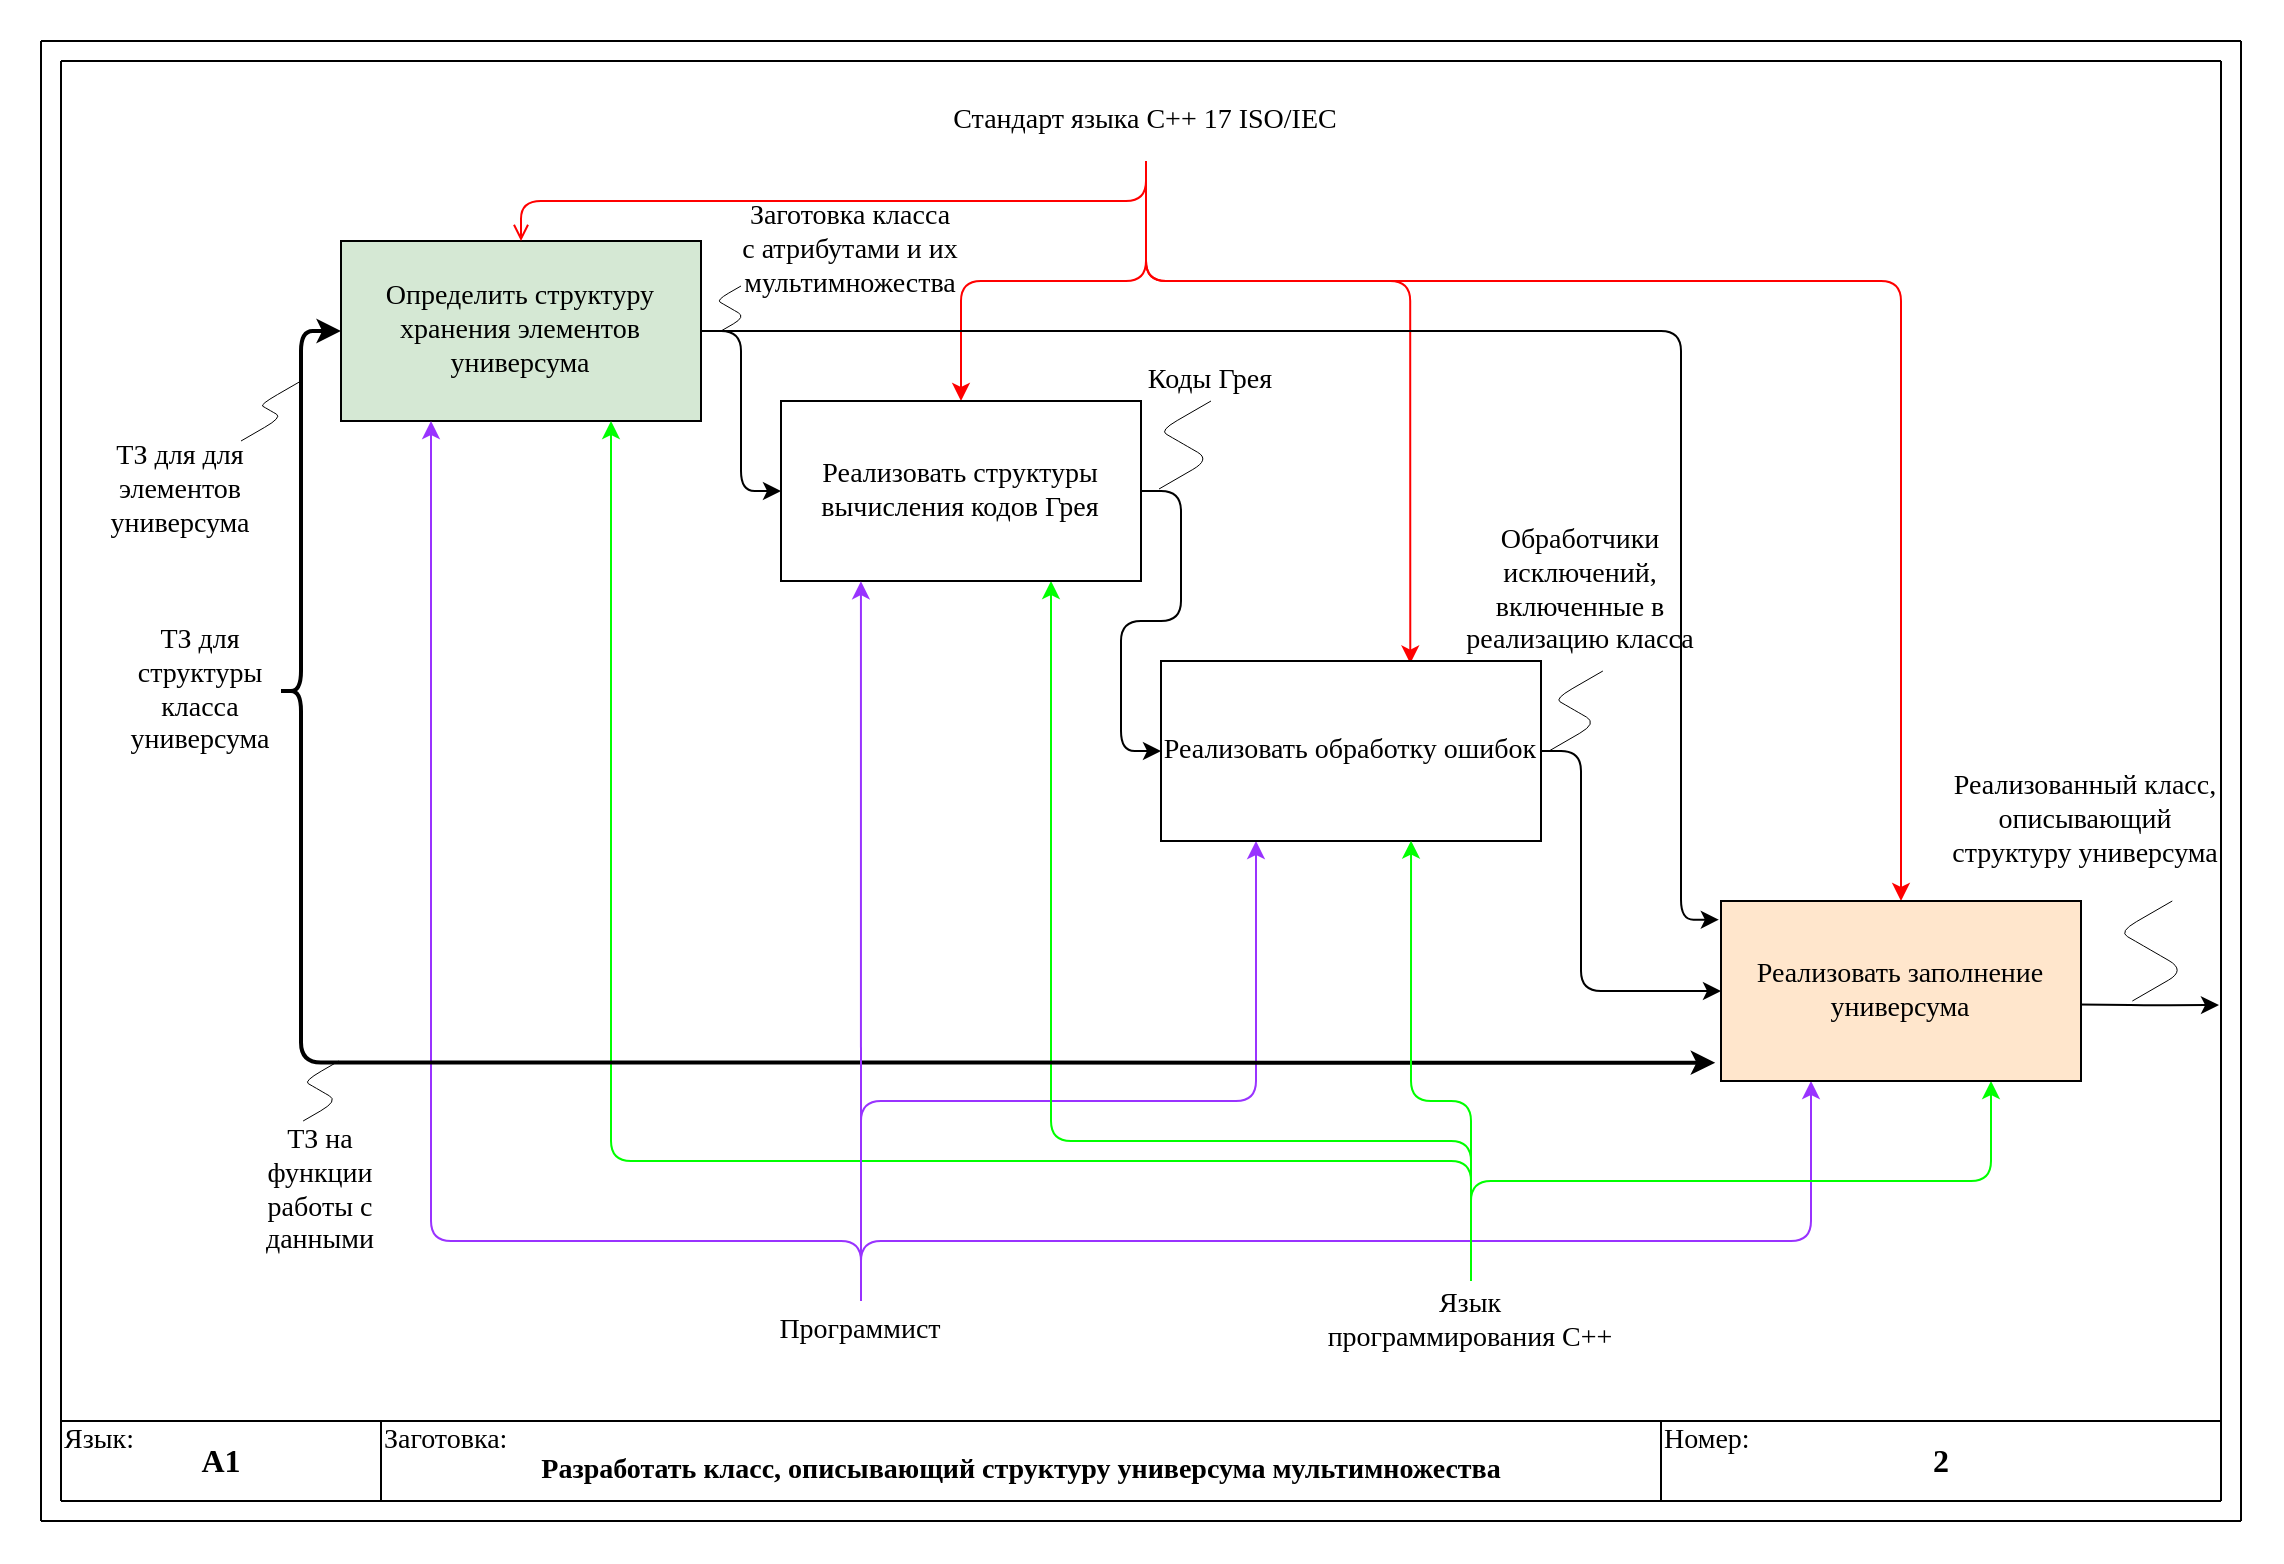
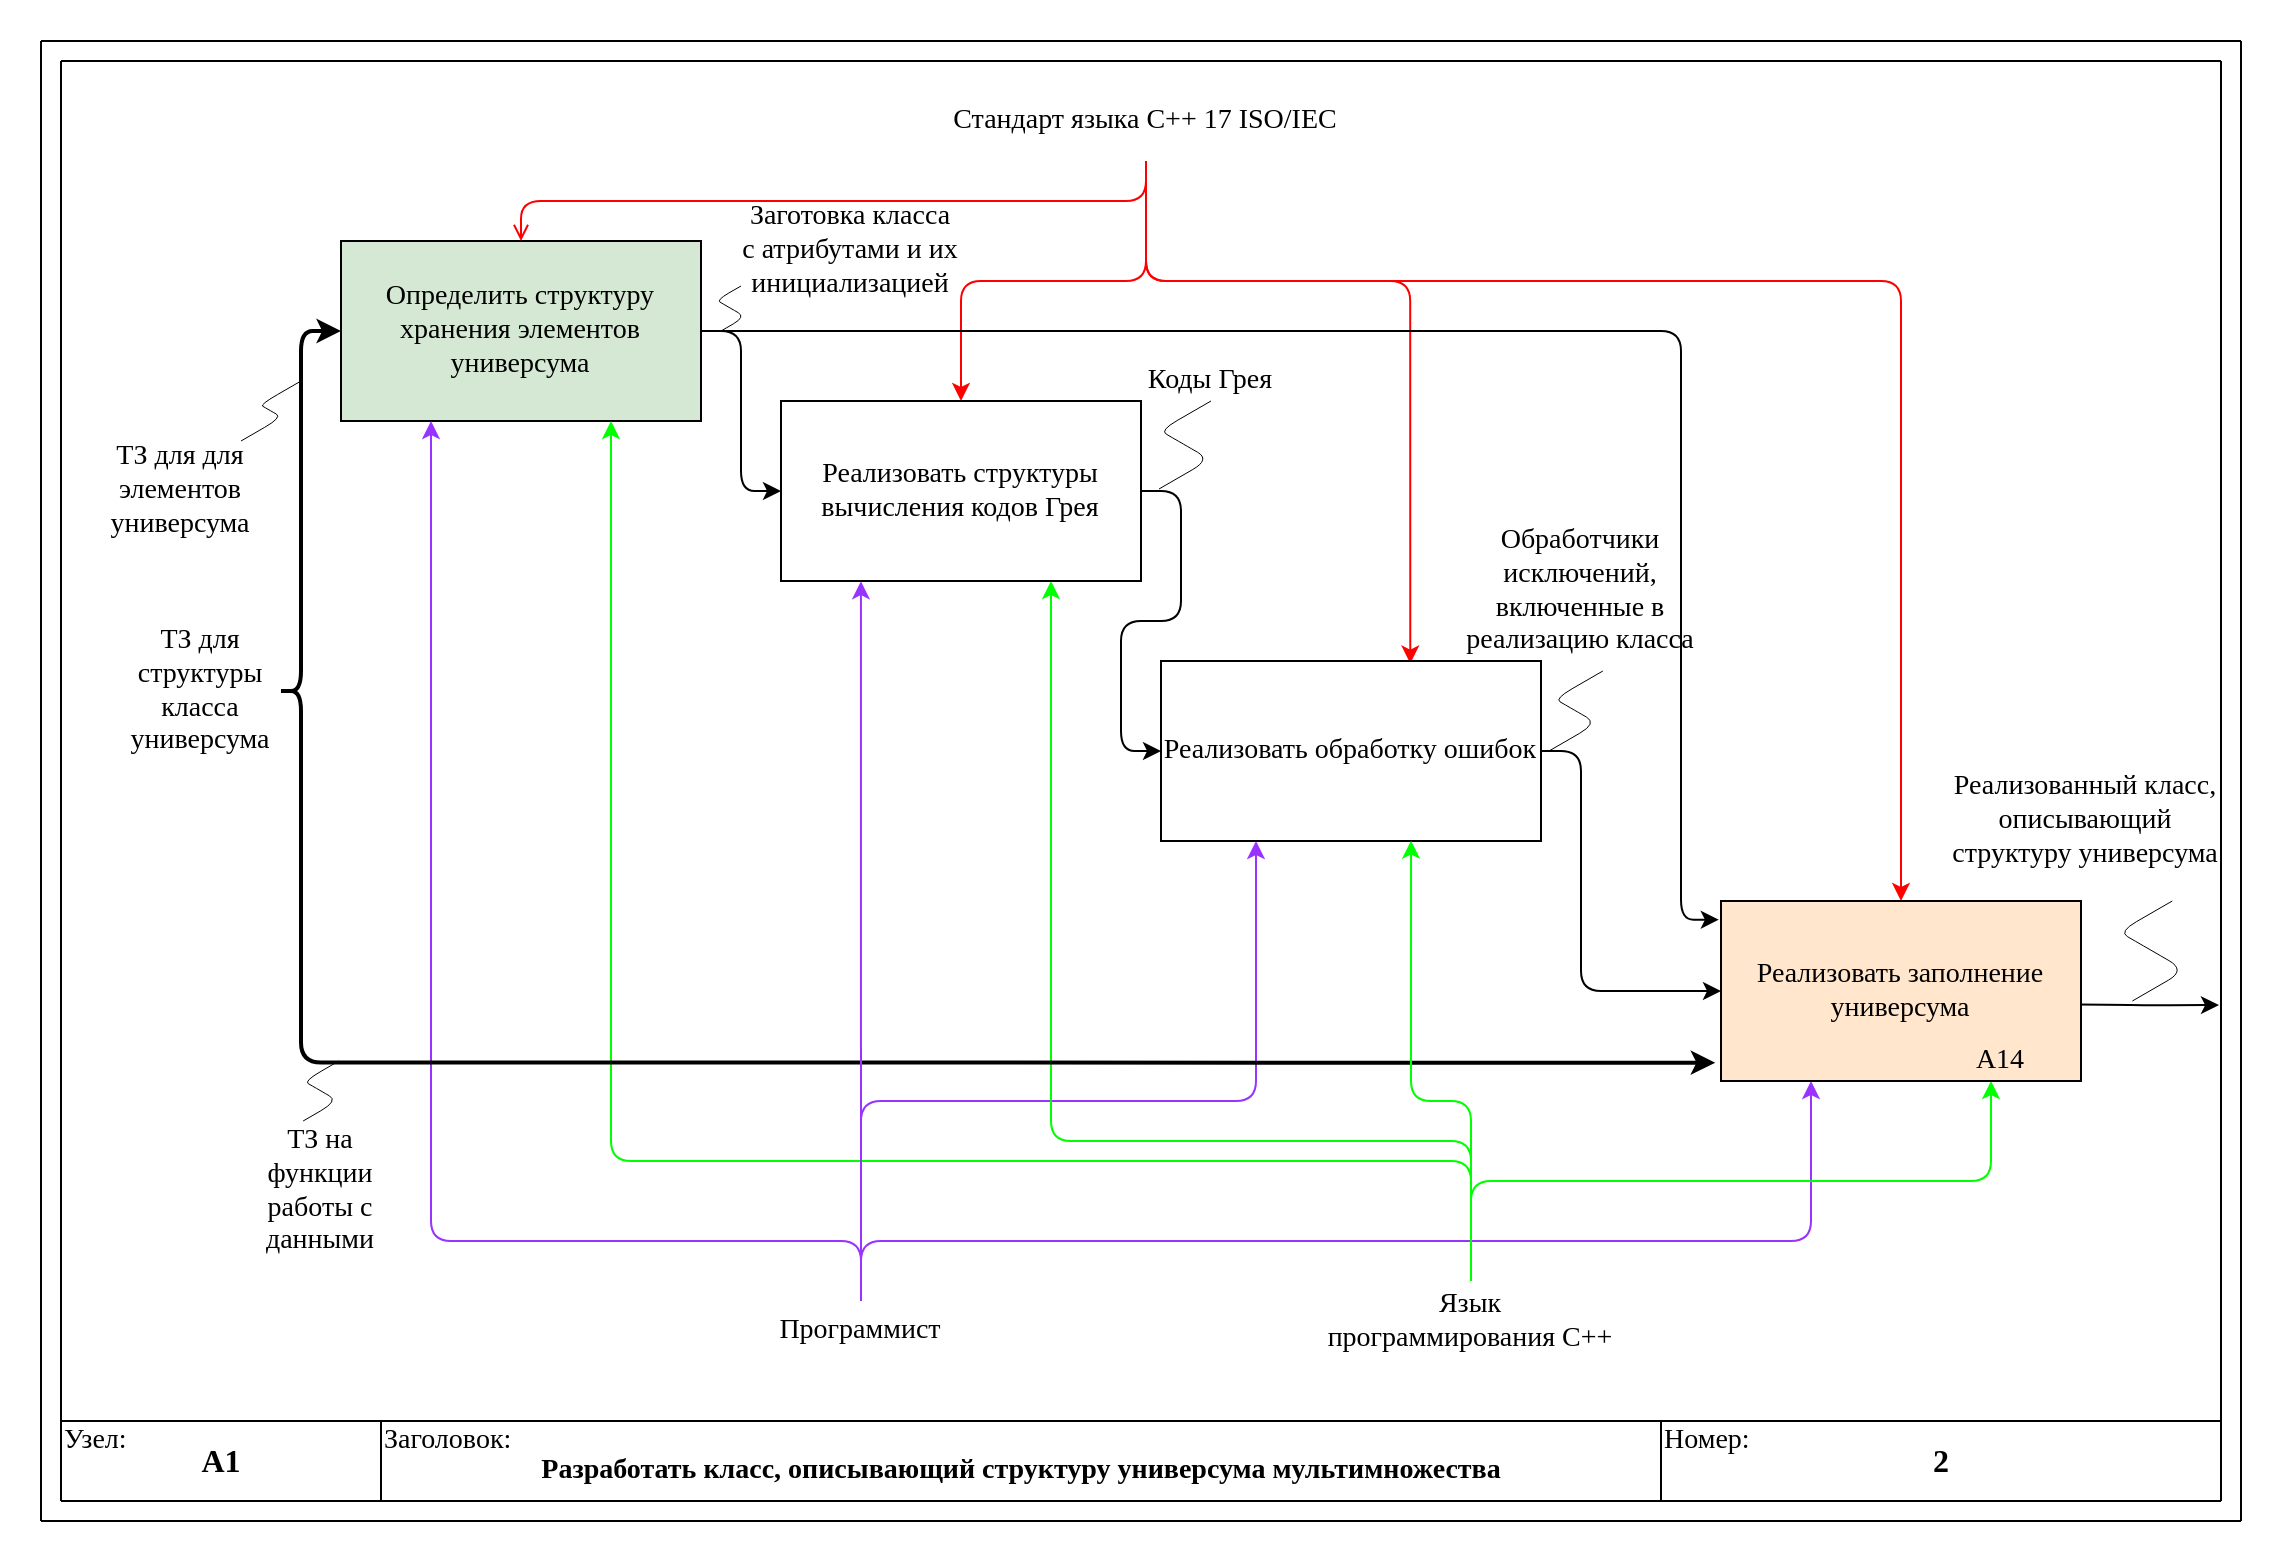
- <mxCell id="50" value="&lt;span style=&quot;font-size: 14px;&quot;&gt;Заготовка класса с атрибутами и их мультимножества&lt;/span&gt;" style="text;html=1;align=center;verticalAlign=middle;whiteSpace=wrap;rounded=0;fontFamily=Times New Roman;fontSize=11;fontColor=default;labelBackgroundColor=none;" vertex="1" parent="1"><mxGeometry x="370" y="100" width="110" height="50" as="geometry" /></mxCell>
+ <mxCell id="50" value="&lt;span style=&quot;font-size: 14px;&quot;&gt;Заготовка класса с атрибутами и их инициализацией&lt;/span&gt;" style="text;html=1;align=center;verticalAlign=middle;whiteSpace=wrap;rounded=0;fontFamily=Times New Roman;fontSize=11;fontColor=default;labelBackgroundColor=none;" vertex="1" parent="1"><mxGeometry x="370" y="100" width="110" height="50" as="geometry" /></mxCell>
+ <mxCell id="43" value="&lt;font style=&quot;font-size: 14px;&quot;&gt;А14&lt;/font&gt;" style="text;html=1;strokeColor=none;fillColor=none;align=center;verticalAlign=middle;whiteSpace=wrap;rounded=0;fontFamily=Times New Roman;" vertex="1" parent="1"><mxGeometry x="980" y="520" width="40" height="20" as="geometry" /></mxCell>
- <mxCell id="11" value="&lt;font style=&quot;font-size: 14px&quot;&gt;Язык:&lt;br&gt;&lt;/font&gt;" style="text;html=1;strokeColor=none;fillColor=none;align=left;verticalAlign=middle;whiteSpace=wrap;rounded=0;fontFamily=Times New Roman;" vertex="1" parent="1"><mxGeometry x="30" y="710" width="160" height="20" as="geometry" /></mxCell>
+ <mxCell id="11" value="&lt;font style=&quot;font-size: 14px&quot;&gt;Узел:&lt;br&gt;&lt;/font&gt;" style="text;html=1;strokeColor=none;fillColor=none;align=left;verticalAlign=middle;whiteSpace=wrap;rounded=0;fontFamily=Times New Roman;" vertex="1" parent="1"><mxGeometry x="30" y="710" width="160" height="20" as="geometry" /></mxCell>
- <mxCell id="12" value="&lt;font style=&quot;font-size: 14px&quot;&gt;Заготовка:&lt;br&gt;&lt;/font&gt;" style="text;html=1;strokeColor=none;fillColor=none;align=left;verticalAlign=middle;whiteSpace=wrap;rounded=0;fontFamily=Times New Roman;" vertex="1" parent="1"><mxGeometry x="190" y="710" width="160" height="20" as="geometry" /></mxCell>
+ <mxCell id="12" value="&lt;font style=&quot;font-size: 14px&quot;&gt;Заголовок:&lt;br&gt;&lt;/font&gt;" style="text;html=1;strokeColor=none;fillColor=none;align=left;verticalAlign=middle;whiteSpace=wrap;rounded=0;fontFamily=Times New Roman;" vertex="1" parent="1"><mxGeometry x="190" y="710" width="160" height="20" as="geometry" /></mxCell>
